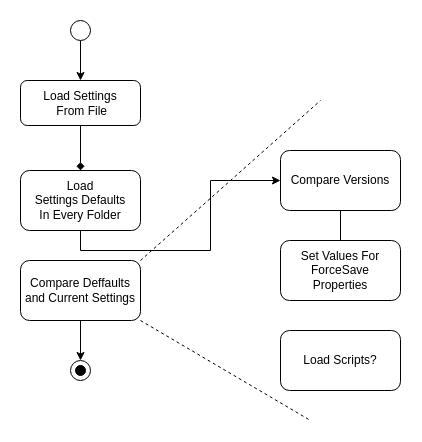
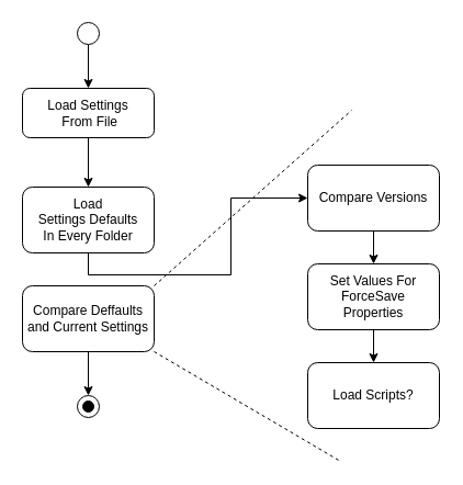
- <mxCell id="15" style="edgeStyle=orthogonalEdgeStyle;rounded=0;orthogonalLoop=1;jettySize=auto;html=1;exitX=0.5;exitY=1;exitDx=0;exitDy=0;entryX=0.5;entryY=0;entryDx=0;entryDy=0;endArrow=diamond;" edge="1" parent="1" source="16" target="5"><mxGeometry relative="1" as="geometry" /></mxCell>
+ <mxCell id="15" style="edgeStyle=orthogonalEdgeStyle;rounded=0;orthogonalLoop=1;jettySize=auto;html=1;exitX=0.5;exitY=1;exitDx=0;exitDy=0;entryX=0.5;entryY=0;entryDx=0;entryDy=0;" edge="1" parent="1" source="16" target="5"><mxGeometry relative="1" as="geometry" /></mxCell>
- <mxCell id="19" style="edgeStyle=orthogonalEdgeStyle;rounded=0;orthogonalLoop=1;jettySize=auto;html=1;exitX=0.5;exitY=1;exitDx=0;exitDy=0;entryX=0.5;entryY=0;entryDx=0;entryDy=0;endArrow=none;" edge="1" parent="1" source="20" target="22"><mxGeometry relative="1" as="geometry" /></mxCell>
+ <mxCell id="19" style="edgeStyle=orthogonalEdgeStyle;rounded=0;orthogonalLoop=1;jettySize=auto;html=1;exitX=0.5;exitY=1;exitDx=0;exitDy=0;entryX=0.5;entryY=0;entryDx=0;entryDy=0;" edge="1" parent="1" source="20" target="22"><mxGeometry relative="1" as="geometry" /></mxCell>
+ <mxCell id="21" style="edgeStyle=orthogonalEdgeStyle;rounded=0;orthogonalLoop=1;jettySize=auto;html=1;exitX=0.5;exitY=1;exitDx=0;exitDy=0;entryX=0.5;entryY=0;entryDx=0;entryDy=0;" edge="1" parent="1" source="22" target="23"><mxGeometry relative="1" as="geometry" /></mxCell>
